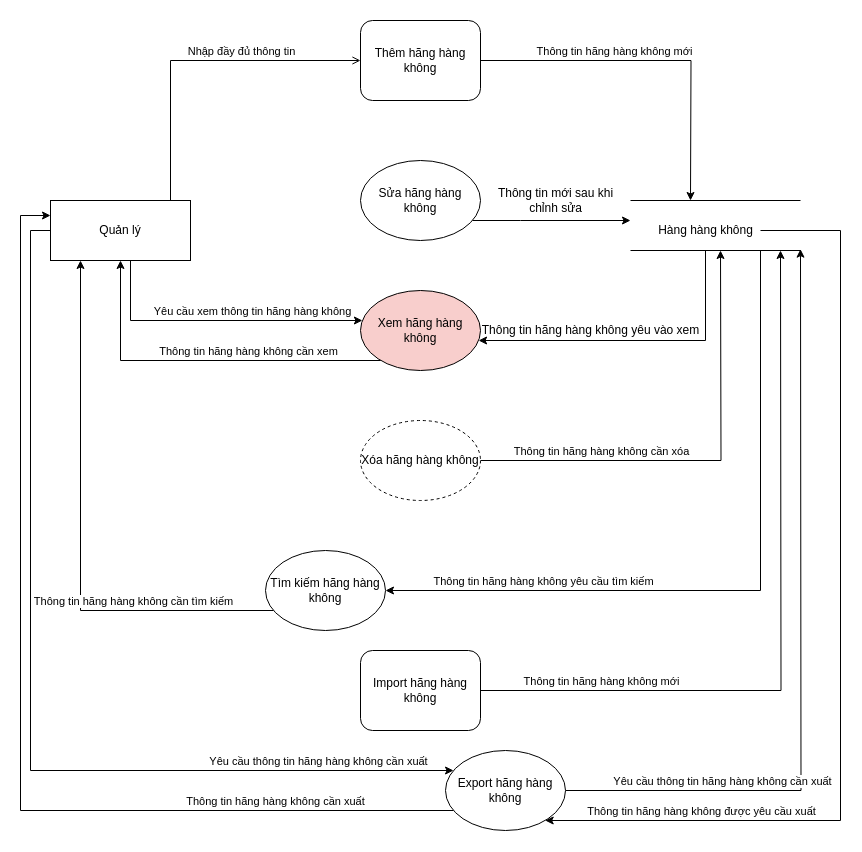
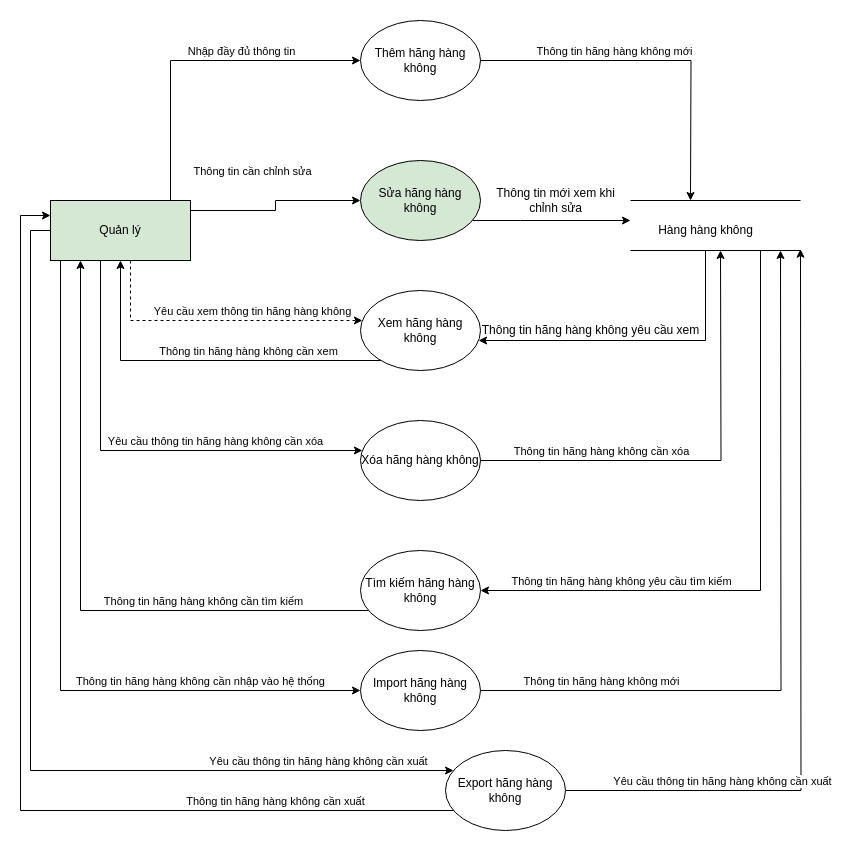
- <mxCell id="2" style="edgeStyle=orthogonalEdgeStyle;rounded=0;orthogonalLoop=1;jettySize=auto;html=1;endArrow=open;" parent="1" source="14" target="25" edge="1"><mxGeometry relative="1" as="geometry"><Array as="points"><mxPoint x="170" y="60" /></Array></mxGeometry></mxCell>
+ <mxCell id="2" style="edgeStyle=orthogonalEdgeStyle;rounded=0;orthogonalLoop=1;jettySize=auto;html=1;" parent="1" source="14" target="25" edge="1"><mxGeometry relative="1" as="geometry"><Array as="points"><mxPoint x="170" y="60" /></Array></mxGeometry></mxCell>
- <mxCell id="25" value="Thêm hãng hàng không" style="whiteSpace=wrap;html=1;rounded=1;" parent="1" vertex="1"><mxGeometry x="360" y="20" width="120" height="80" as="geometry" /></mxCell>
+ <mxCell id="25" value="Thêm hãng hàng không" style="ellipse;whiteSpace=wrap;html=1;" parent="1" vertex="1"><mxGeometry x="360" y="20" width="120" height="80" as="geometry" /></mxCell>
- <mxCell id="27" value="Sửa hãng hàng không" style="ellipse;whiteSpace=wrap;html=1;" parent="1" vertex="1"><mxGeometry x="360" y="160" width="120" height="80" as="geometry" /></mxCell>
+ <mxCell id="27" value="Sửa hãng hàng không" style="ellipse;whiteSpace=wrap;html=1;fillColor=#d5e8d4;" parent="1" vertex="1"><mxGeometry x="360" y="160" width="120" height="80" as="geometry" /></mxCell>
- <mxCell id="37" value="Thông tin mới sau khi &lt;br&gt;chỉnh sửa" style="text;html=1;align=center;verticalAlign=middle;resizable=0;points=[];autosize=1;strokeColor=none;fillColor=none;" parent="1" vertex="1"><mxGeometry x="490" y="185" width="130" height="30" as="geometry" /></mxCell>
+ <mxCell id="37" value="Thông tin mới xem khi &lt;br&gt;chỉnh sửa" style="text;html=1;align=center;verticalAlign=middle;resizable=0;points=[];autosize=1;strokeColor=none;fillColor=none;" parent="1" vertex="1"><mxGeometry x="490" y="185" width="130" height="30" as="geometry" /></mxCell>
+ <mxCell id="4" style="edgeStyle=orthogonalEdgeStyle;rounded=0;orthogonalLoop=1;jettySize=auto;html=1;" parent="1" source="14" target="27" edge="1"><mxGeometry relative="1" as="geometry"><Array as="points"><mxPoint x="275" y="210" /><mxPoint x="275" y="200" /></Array></mxGeometry></mxCell>
+ <mxCell id="5" value="Thông tin cần chỉnh sửa" style="edgeLabel;html=1;align=center;verticalAlign=middle;resizable=0;points=[];" parent="4" vertex="1" connectable="0"><mxGeometry x="-0.322" y="1" relative="1" as="geometry"><mxPoint y="-39" as="offset" /></mxGeometry></mxCell>
- <mxCell id="14" value="Quản lý" style="rounded=0;whiteSpace=wrap;html=1;" parent="1" vertex="1"><mxGeometry x="50" y="200" width="140" height="60" as="geometry" /></mxCell>
+ <mxCell id="14" value="Quản lý" style="rounded=0;whiteSpace=wrap;html=1;fillColor=#d5e8d4;" parent="1" vertex="1"><mxGeometry x="50" y="200" width="140" height="60" as="geometry" /></mxCell>
- <mxCell id="6" style="edgeStyle=orthogonalEdgeStyle;rounded=0;orthogonalLoop=1;jettySize=auto;html=1;" parent="1" source="14" target="30" edge="1"><mxGeometry relative="1" as="geometry"><Array as="points"><mxPoint x="130" y="320" /></Array></mxGeometry></mxCell>
+ <mxCell id="6" style="edgeStyle=orthogonalEdgeStyle;rounded=0;orthogonalLoop=1;jettySize=auto;html=1;dashed=1;" parent="1" source="14" target="30" edge="1"><mxGeometry relative="1" as="geometry"><Array as="points"><mxPoint x="130" y="320" /></Array></mxGeometry></mxCell>
- <mxCell id="30" value="Xem hãng hàng không" style="ellipse;whiteSpace=wrap;html=1;fillColor=#f8cecc;" parent="1" vertex="1"><mxGeometry x="360" y="290" width="120" height="80" as="geometry" /></mxCell>
+ <mxCell id="30" value="Xem hãng hàng không" style="ellipse;whiteSpace=wrap;html=1;" parent="1" vertex="1"><mxGeometry x="360" y="290" width="120" height="80" as="geometry" /></mxCell>
- <mxCell id="38" value="Thông tin hãng hàng không yêu vào xem" style="text;html=1;align=center;verticalAlign=middle;resizable=0;points=[];autosize=1;strokeColor=none;fillColor=none;" parent="1" vertex="1"><mxGeometry x="475" y="320" width="230" height="20" as="geometry" /></mxCell>
+ <mxCell id="38" value="Thông tin hãng hàng không yêu cầu xem" style="text;html=1;align=center;verticalAlign=middle;resizable=0;points=[];autosize=1;strokeColor=none;fillColor=none;" parent="1" vertex="1"><mxGeometry x="475" y="320" width="230" height="20" as="geometry" /></mxCell>
+ <mxCell id="8" style="edgeStyle=orthogonalEdgeStyle;rounded=0;orthogonalLoop=1;jettySize=auto;html=1;" parent="1" source="14" target="33" edge="1"><mxGeometry relative="1" as="geometry"><Array as="points"><mxPoint x="100" y="450" /></Array></mxGeometry></mxCell>
+ <mxCell id="9" value="Yêu cầu thông tin hãng hàng không cần xóa" style="edgeLabel;html=1;align=center;verticalAlign=middle;resizable=0;points=[];" parent="8" vertex="1" connectable="0"><mxGeometry x="0.223" y="1" relative="1" as="geometry"><mxPoint x="28" y="-9" as="offset" /></mxGeometry></mxCell>
- <mxCell id="33" value="Xóa hãng hàng không" style="ellipse;whiteSpace=wrap;html=1;dashed=1;" parent="1" vertex="1"><mxGeometry x="360" y="420" width="120" height="80" as="geometry" /></mxCell>
+ <mxCell id="33" value="Xóa hãng hàng không" style="ellipse;whiteSpace=wrap;html=1;" parent="1" vertex="1"><mxGeometry x="360" y="420" width="120" height="80" as="geometry" /></mxCell>
- <mxCell id="36" value="Tìm kiếm hãng hàng không" style="ellipse;whiteSpace=wrap;html=1;" parent="1" vertex="1"><mxGeometry x="265" y="550" width="120" height="80" as="geometry" /></mxCell>
+ <mxCell id="36" value="Tìm kiếm hãng hàng không" style="ellipse;whiteSpace=wrap;html=1;" parent="1" vertex="1"><mxGeometry x="360" y="550" width="120" height="80" as="geometry" /></mxCell>
+ <mxCell id="10" style="edgeStyle=orthogonalEdgeStyle;rounded=0;orthogonalLoop=1;jettySize=auto;html=1;" parent="1" source="14" target="41" edge="1"><mxGeometry relative="1" as="geometry"><Array as="points"><mxPoint x="60" y="690" /></Array></mxGeometry></mxCell>
+ <mxCell id="11" value="Thông tin hãng hàng không cần nhập vào hệ thống" style="edgeLabel;html=1;align=center;verticalAlign=middle;resizable=0;points=[];" parent="10" vertex="1" connectable="0"><mxGeometry x="0.508" y="-2" relative="1" as="geometry"><mxPoint x="19" y="-12" as="offset" /></mxGeometry></mxCell>
- <mxCell id="20" style="edgeStyle=orthogonalEdgeStyle;rounded=0;orthogonalLoop=1;jettySize=auto;html=1;" parent="1" source="22" target="46" edge="1"><mxGeometry relative="1" as="geometry"><Array as="points"><mxPoint x="840" y="230" /><mxPoint x="840" y="820" /></Array></mxGeometry></mxCell>
- <mxCell id="21" value="Thông tin hãng hàng không được yêu cầu xuất" style="edgeLabel;html=1;align=center;verticalAlign=middle;resizable=0;points=[];" parent="20" vertex="1" connectable="0"><mxGeometry x="0.779" y="-1" relative="1" as="geometry"><mxPoint x="49" y="-9" as="offset" /></mxGeometry></mxCell>
- <mxCell id="41" value="Import hãng hàng không" style="whiteSpace=wrap;html=1;rounded=1;" parent="1" vertex="1"><mxGeometry x="360" y="650" width="120" height="80" as="geometry" /></mxCell>
+ <mxCell id="41" value="Import hãng hàng không" style="ellipse;whiteSpace=wrap;html=1;" parent="1" vertex="1"><mxGeometry x="360" y="650" width="120" height="80" as="geometry" /></mxCell>
